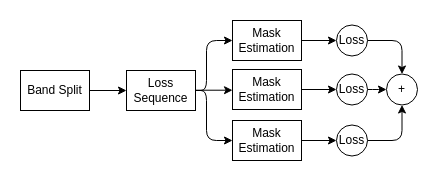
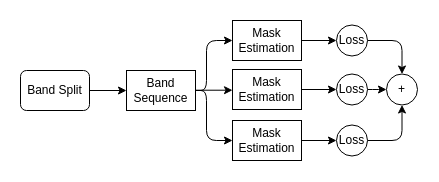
- <mxCell id="3" value="Band Split" style="whiteSpace=wrap;html=1;" parent="1" vertex="1"><mxGeometry x="20" y="70" width="69" height="40" as="geometry" /></mxCell>
+ <mxCell id="3" value="Band Split" style="whiteSpace=wrap;html=1;rounded=1;" parent="1" vertex="1"><mxGeometry x="20" y="70" width="69" height="40" as="geometry" /></mxCell>
- <mxCell id="6" value="Loss Sequence" style="whiteSpace=wrap;html=1;" parent="1" vertex="1"><mxGeometry x="126" y="70" width="69" height="40" as="geometry" /></mxCell>
+ <mxCell id="6" value="Band Sequence" style="whiteSpace=wrap;html=1;" parent="1" vertex="1"><mxGeometry x="126" y="70" width="69" height="40" as="geometry" /></mxCell>
